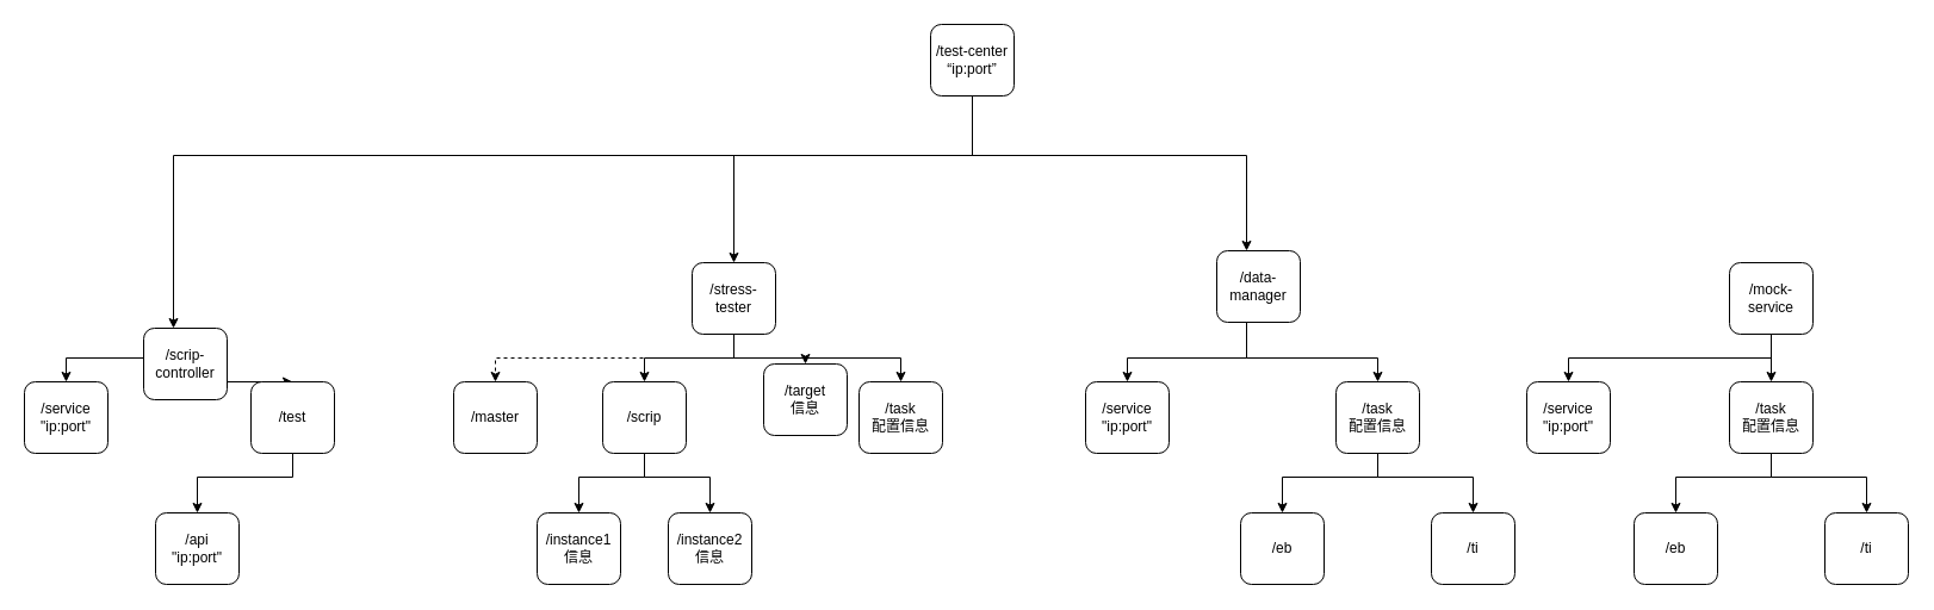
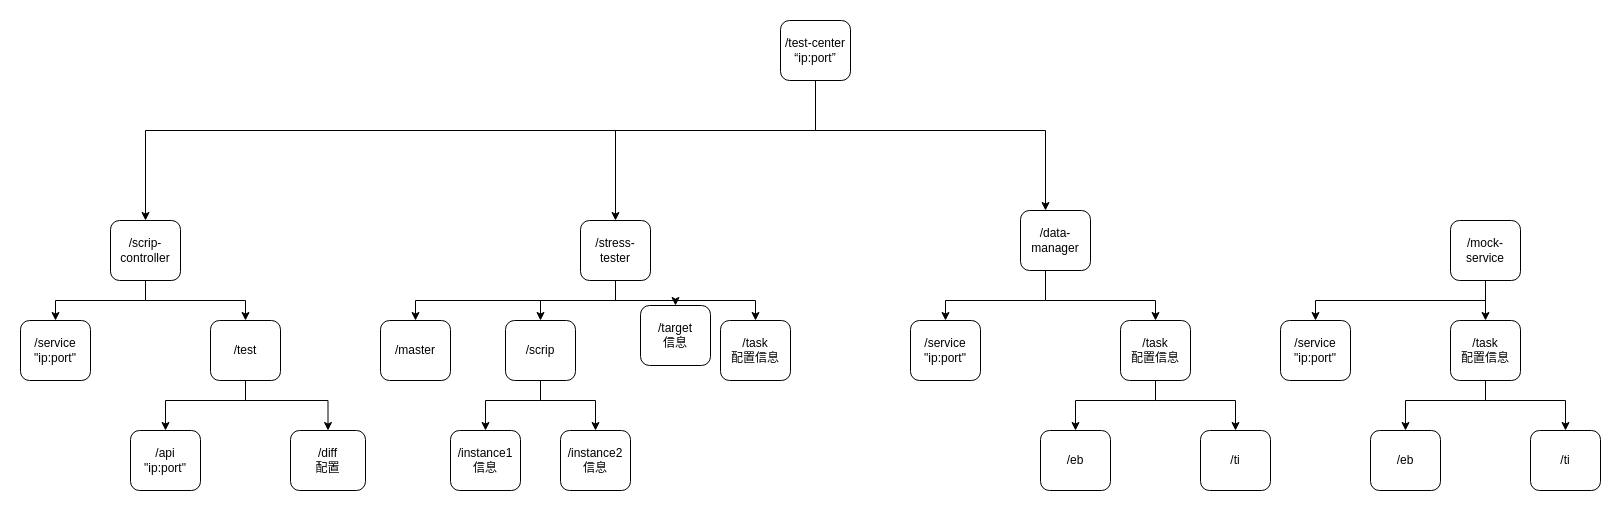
- <mxCell id="11" style="edgeStyle=orthogonalEdgeStyle;rounded=0;orthogonalLoop=1;jettySize=auto;html=1;entryX=0.5;entryY=0;entryDx=0;entryDy=0;dashed=1;" edge="1" parent="1" source="13" target="31"><mxGeometry relative="1" as="geometry"><Array as="points"><mxPoint x="615" y="300" /><mxPoint x="415" y="300" /></Array></mxGeometry></mxCell>
+ <mxCell id="11" style="edgeStyle=orthogonalEdgeStyle;rounded=0;orthogonalLoop=1;jettySize=auto;html=1;entryX=0.5;entryY=0;entryDx=0;entryDy=0;" edge="1" parent="1" source="13" target="31"><mxGeometry relative="1" as="geometry"><Array as="points"><mxPoint x="615" y="300" /><mxPoint x="415" y="300" /></Array></mxGeometry></mxCell>
- <mxCell id="8" value="/scrip-controller" style="rounded=1;whiteSpace=wrap;html=1;" vertex="1" parent="1"><mxGeometry x="120" y="275" width="70" height="60" as="geometry" /></mxCell>
+ <mxCell id="8" value="/scrip-controller" style="rounded=1;whiteSpace=wrap;html=1;" vertex="1" parent="1"><mxGeometry x="110" y="220" width="70" height="60" as="geometry" /></mxCell>
+ <mxCell id="22" style="edgeStyle=orthogonalEdgeStyle;rounded=0;orthogonalLoop=1;jettySize=auto;html=1;entryX=0.5;entryY=0;entryDx=0;entryDy=0;" edge="1" parent="1" source="23" target="24"><mxGeometry relative="1" as="geometry"><Array as="points"><mxPoint x="245" y="400" /><mxPoint x="328" y="400" /></Array></mxGeometry></mxCell>
+ <mxCell id="24" value="/diff&lt;br&gt;配置" style="rounded=1;whiteSpace=wrap;html=1;" vertex="1" parent="1"><mxGeometry x="290" y="430" width="75" height="60" as="geometry" /></mxCell>
